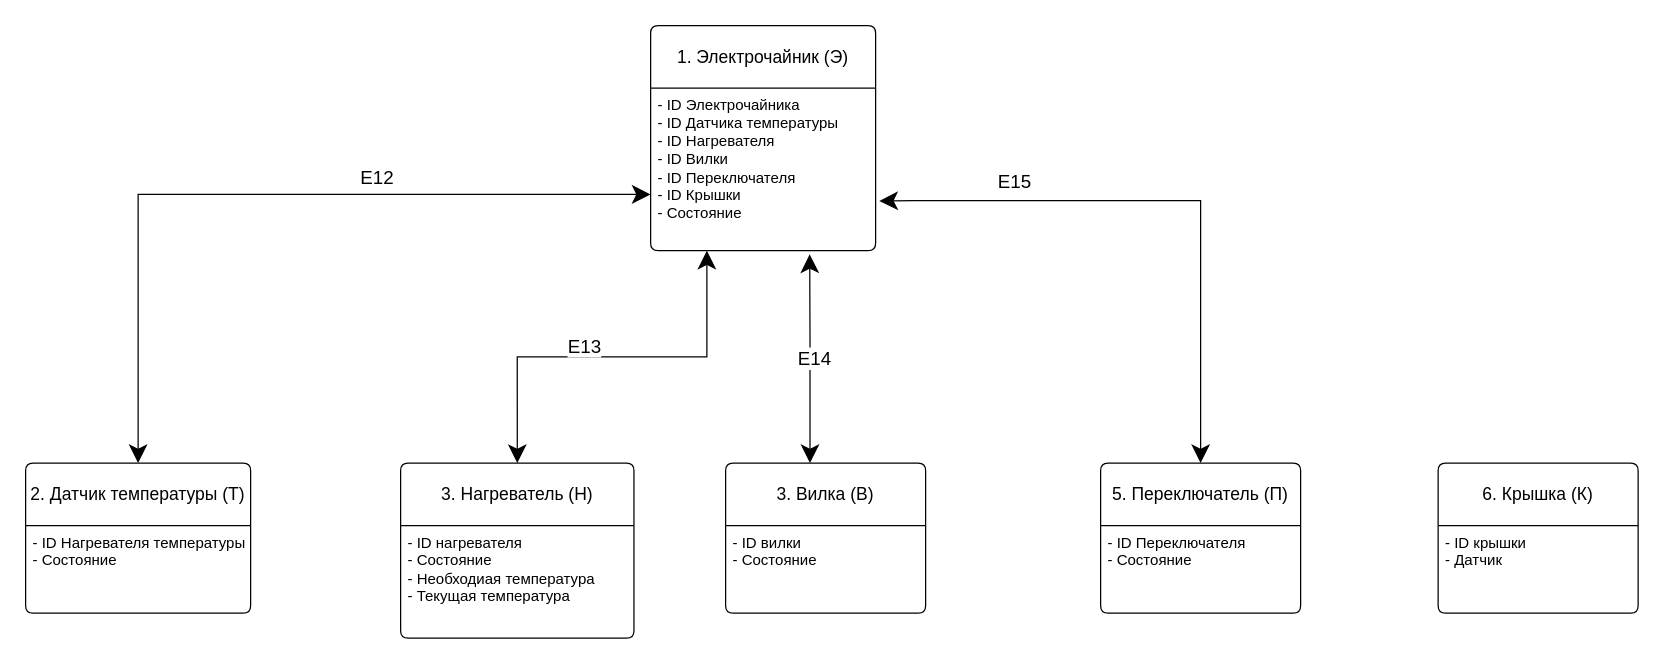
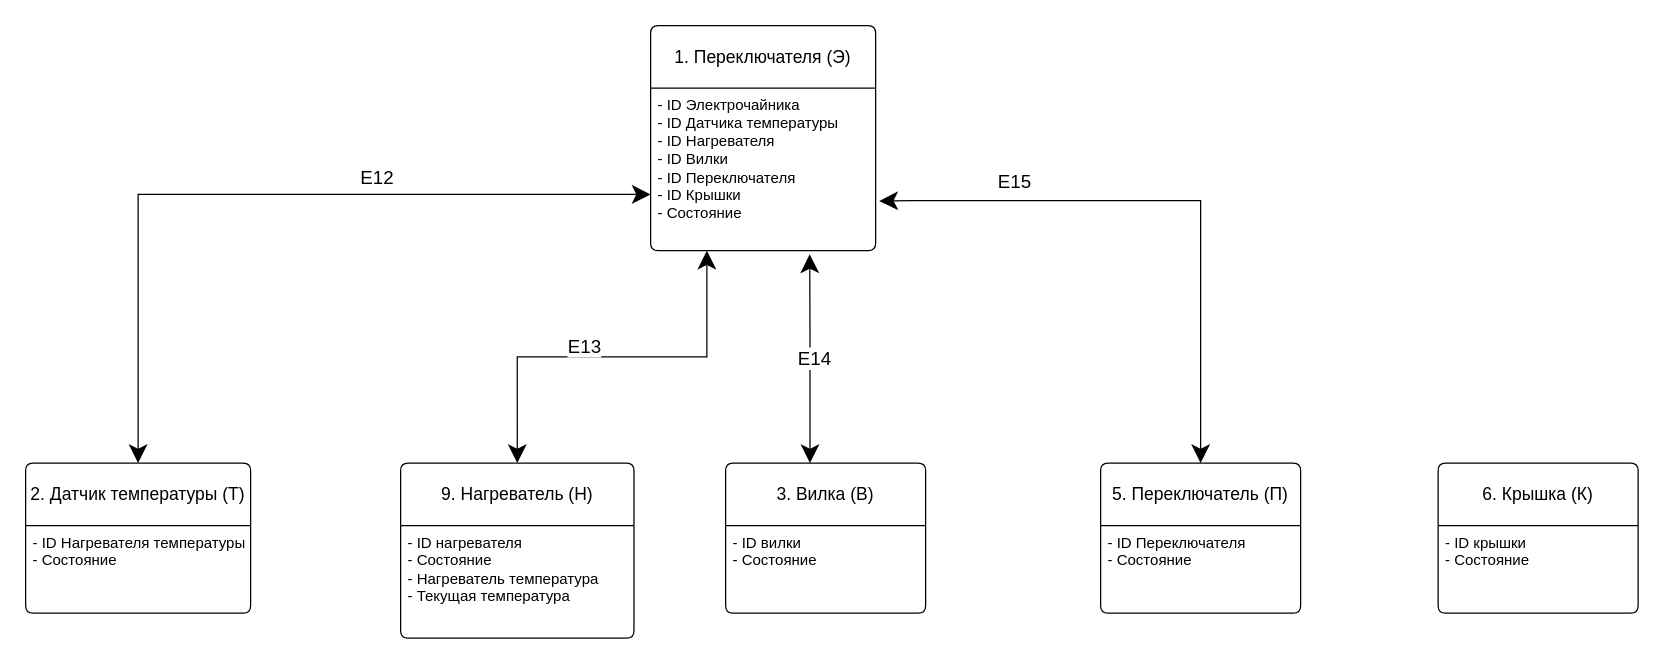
- <mxCell id="2" value="1. Электрочайник (Э)" style="swimlane;childLayout=stackLayout;horizontal=1;startSize=50;horizontalStack=0;rounded=1;fontSize=14;fontStyle=0;strokeWidth=1;resizeParent=0;resizeLast=1;shadow=0;dashed=0;align=center;arcSize=4;whiteSpace=wrap;html=1;fillColor=#FFFFFF;strokeColor=#000000;" vertex="1" parent="1"><mxGeometry x="520" y="20" width="180" height="180" as="geometry" /></mxCell>
+ <mxCell id="2" value="1. Переключателя (Э)" style="swimlane;childLayout=stackLayout;horizontal=1;startSize=50;horizontalStack=0;rounded=1;fontSize=14;fontStyle=0;strokeWidth=1;resizeParent=0;resizeLast=1;shadow=0;dashed=0;align=center;arcSize=4;whiteSpace=wrap;html=1;fillColor=#FFFFFF;strokeColor=#000000;" vertex="1" parent="1"><mxGeometry x="520" y="20" width="180" height="180" as="geometry" /></mxCell>
- <mxCell id="10" value="3. Нагреватель (Н)" style="swimlane;childLayout=stackLayout;horizontal=1;startSize=50;horizontalStack=0;rounded=1;fontSize=14;fontStyle=0;strokeWidth=1;resizeParent=0;resizeLast=1;shadow=0;dashed=0;align=center;arcSize=4;whiteSpace=wrap;html=1;fillColor=#FFFFFF;strokeColor=#000000;" vertex="1" parent="1"><mxGeometry x="320" y="370" width="186.67" height="140" as="geometry" /></mxCell>
+ <mxCell id="10" value="9. Нагреватель (Н)" style="swimlane;childLayout=stackLayout;horizontal=1;startSize=50;horizontalStack=0;rounded=1;fontSize=14;fontStyle=0;strokeWidth=1;resizeParent=0;resizeLast=1;shadow=0;dashed=0;align=center;arcSize=4;whiteSpace=wrap;html=1;fillColor=#FFFFFF;strokeColor=#000000;" vertex="1" parent="1"><mxGeometry x="320" y="370" width="186.67" height="140" as="geometry" /></mxCell>
- <mxCell id="19" value="- ID крышки&lt;div&gt;- Датчик&lt;/div&gt;" style="align=left;strokeColor=none;fillColor=none;spacingLeft=4;fontSize=12;verticalAlign=top;resizable=0;rotatable=0;part=1;html=1;" vertex="1" parent="18"><mxGeometry y="50" width="160" height="70" as="geometry" /></mxCell>
+ <mxCell id="19" value="- ID крышки&lt;div&gt;- Состояние&lt;/div&gt;" style="align=left;strokeColor=none;fillColor=none;spacingLeft=4;fontSize=12;verticalAlign=top;resizable=0;rotatable=0;part=1;html=1;" vertex="1" parent="18"><mxGeometry y="50" width="160" height="70" as="geometry" /></mxCell>
- <mxCell id="11" value="- ID нагревателя&lt;div&gt;- Состояние&lt;/div&gt;&lt;div&gt;- Необходиая температура&lt;/div&gt;&lt;div&gt;- Текущая температура&lt;/div&gt;" style="align=left;strokeColor=none;fillColor=none;spacingLeft=4;fontSize=12;verticalAlign=top;resizable=0;rotatable=0;part=1;html=1;" vertex="1" parent="10"><mxGeometry y="50" width="186.67" height="90" as="geometry" /></mxCell>
+ <mxCell id="11" value="- ID нагревателя&lt;div&gt;- Состояние&lt;/div&gt;&lt;div&gt;- Нагреватель температура&lt;/div&gt;&lt;div&gt;- Текущая температура&lt;/div&gt;" style="align=left;strokeColor=none;fillColor=none;spacingLeft=4;fontSize=12;verticalAlign=top;resizable=0;rotatable=0;part=1;html=1;" vertex="1" parent="10"><mxGeometry y="50" width="186.67" height="90" as="geometry" /></mxCell>
